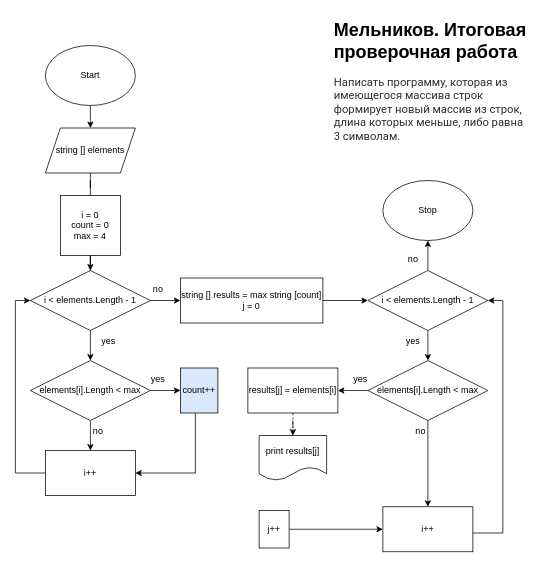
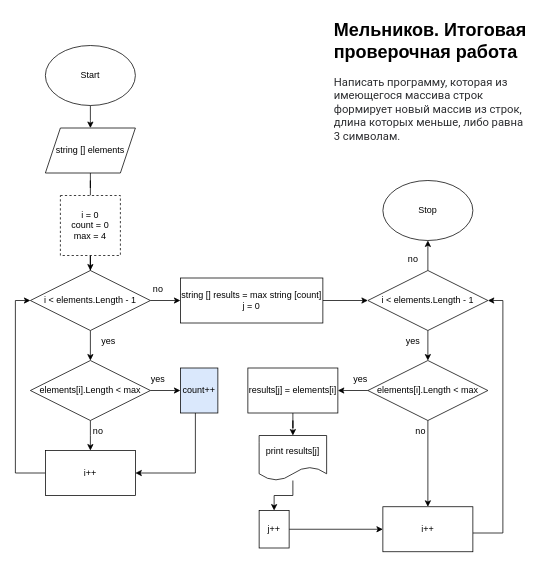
- <mxCell id="13" value="i = 0&lt;br&gt;count = 0&lt;br&gt;max = 4" style="rounded=0;whiteSpace=wrap;html=1;" vertex="1" parent="1"><mxGeometry x="80" y="260" width="80" height="80" as="geometry" /></mxCell>
+ <mxCell id="13" value="i = 0&lt;br&gt;count = 0&lt;br&gt;max = 4" style="rounded=0;whiteSpace=wrap;html=1;dashed=1;" vertex="1" parent="1"><mxGeometry x="80" y="260" width="80" height="80" as="geometry" /></mxCell>
- <mxCell id="34" value="" style="edgeStyle=orthogonalEdgeStyle;rounded=0;orthogonalLoop=1;jettySize=auto;html=1;dashed=1;" edge="1" parent="1" source="35" target="41"><mxGeometry relative="1" as="geometry" /></mxCell>
+ <mxCell id="34" value="" style="edgeStyle=orthogonalEdgeStyle;rounded=0;orthogonalLoop=1;jettySize=auto;html=1;" edge="1" parent="1" source="35" target="41"><mxGeometry relative="1" as="geometry" /></mxCell>
+ <mxCell id="40" value="" style="edgeStyle=orthogonalEdgeStyle;rounded=0;orthogonalLoop=1;jettySize=auto;html=1;" edge="1" parent="1" source="41" target="43"><mxGeometry relative="1" as="geometry" /></mxCell>
